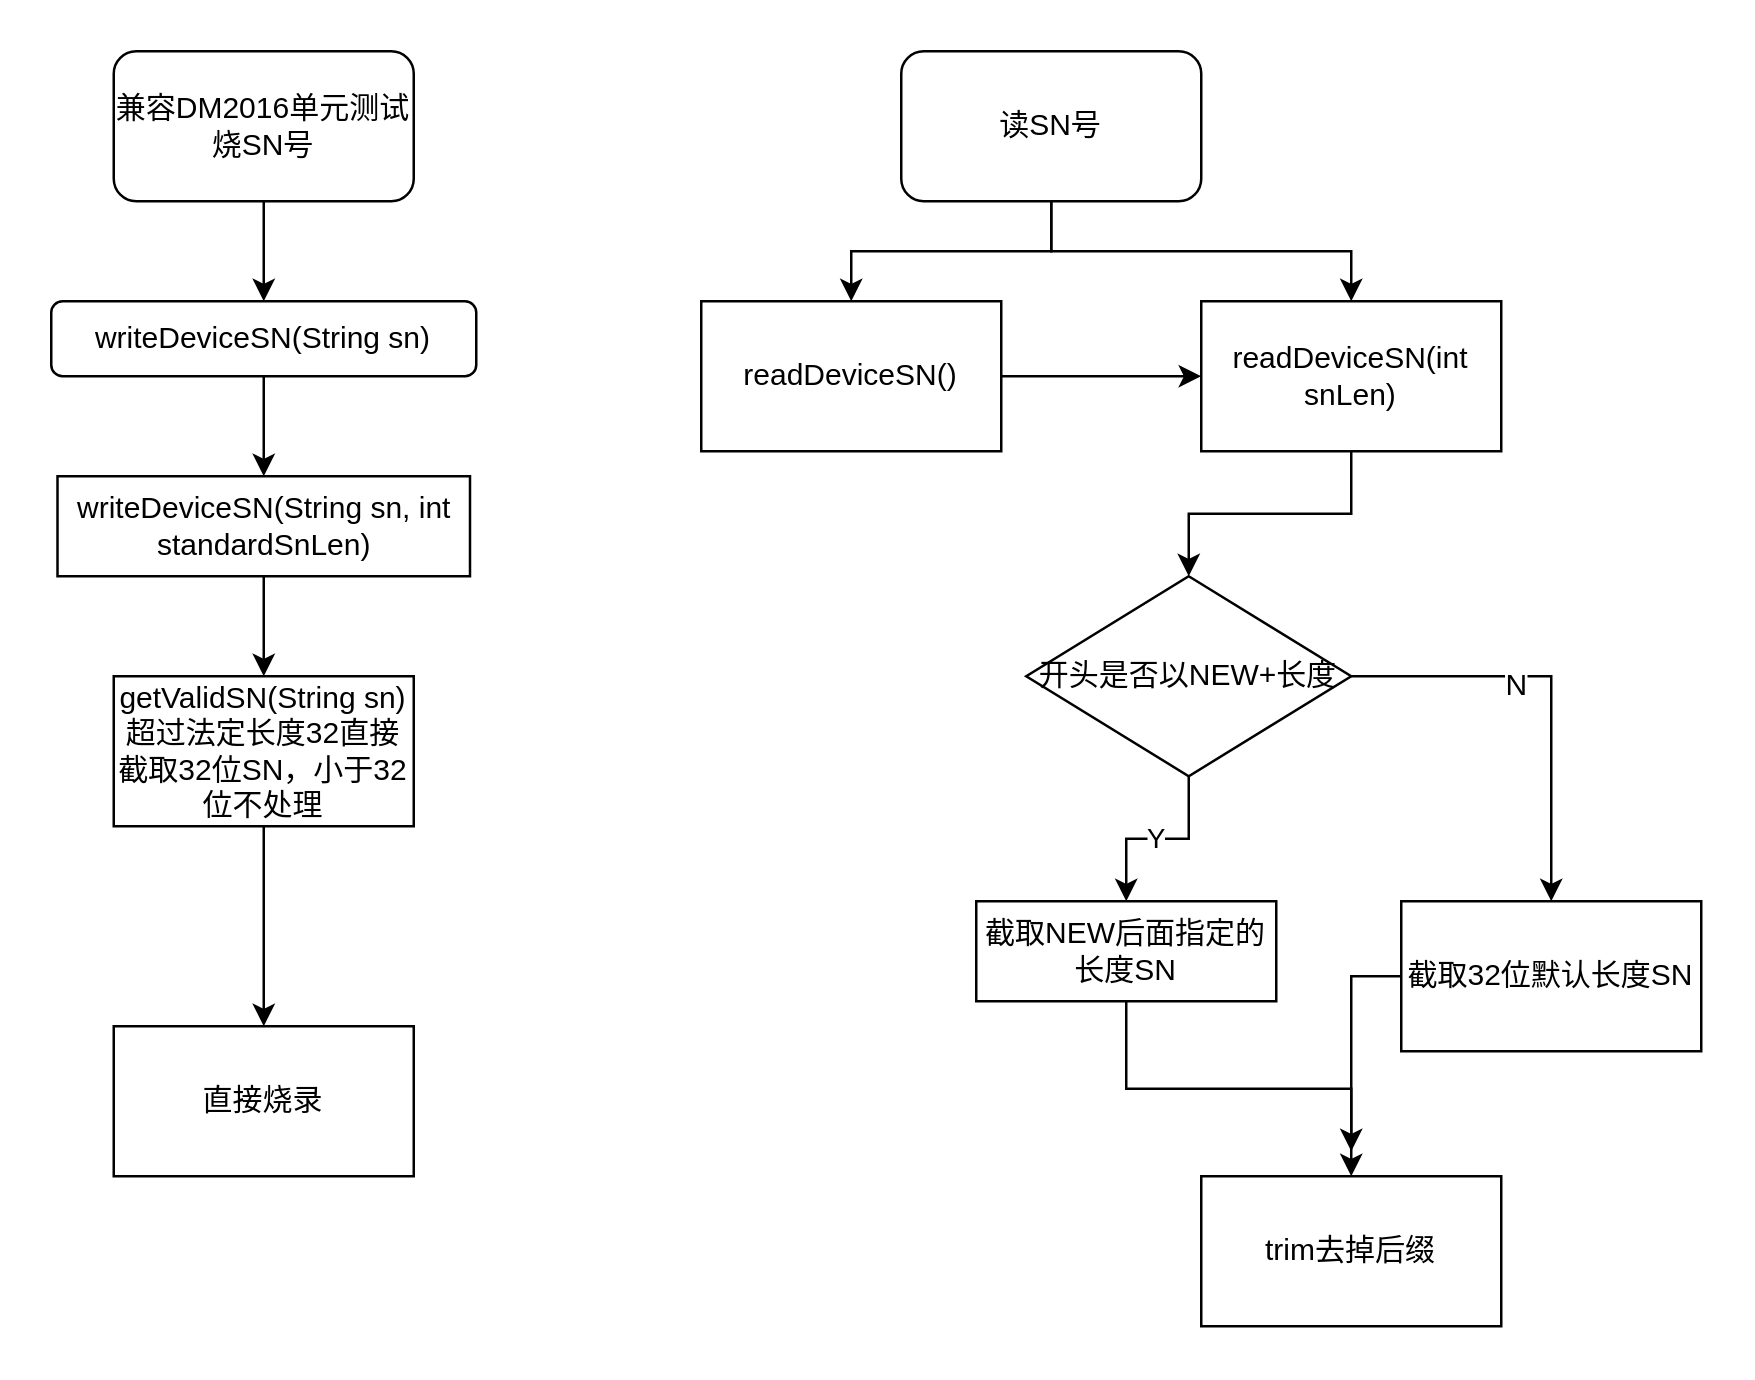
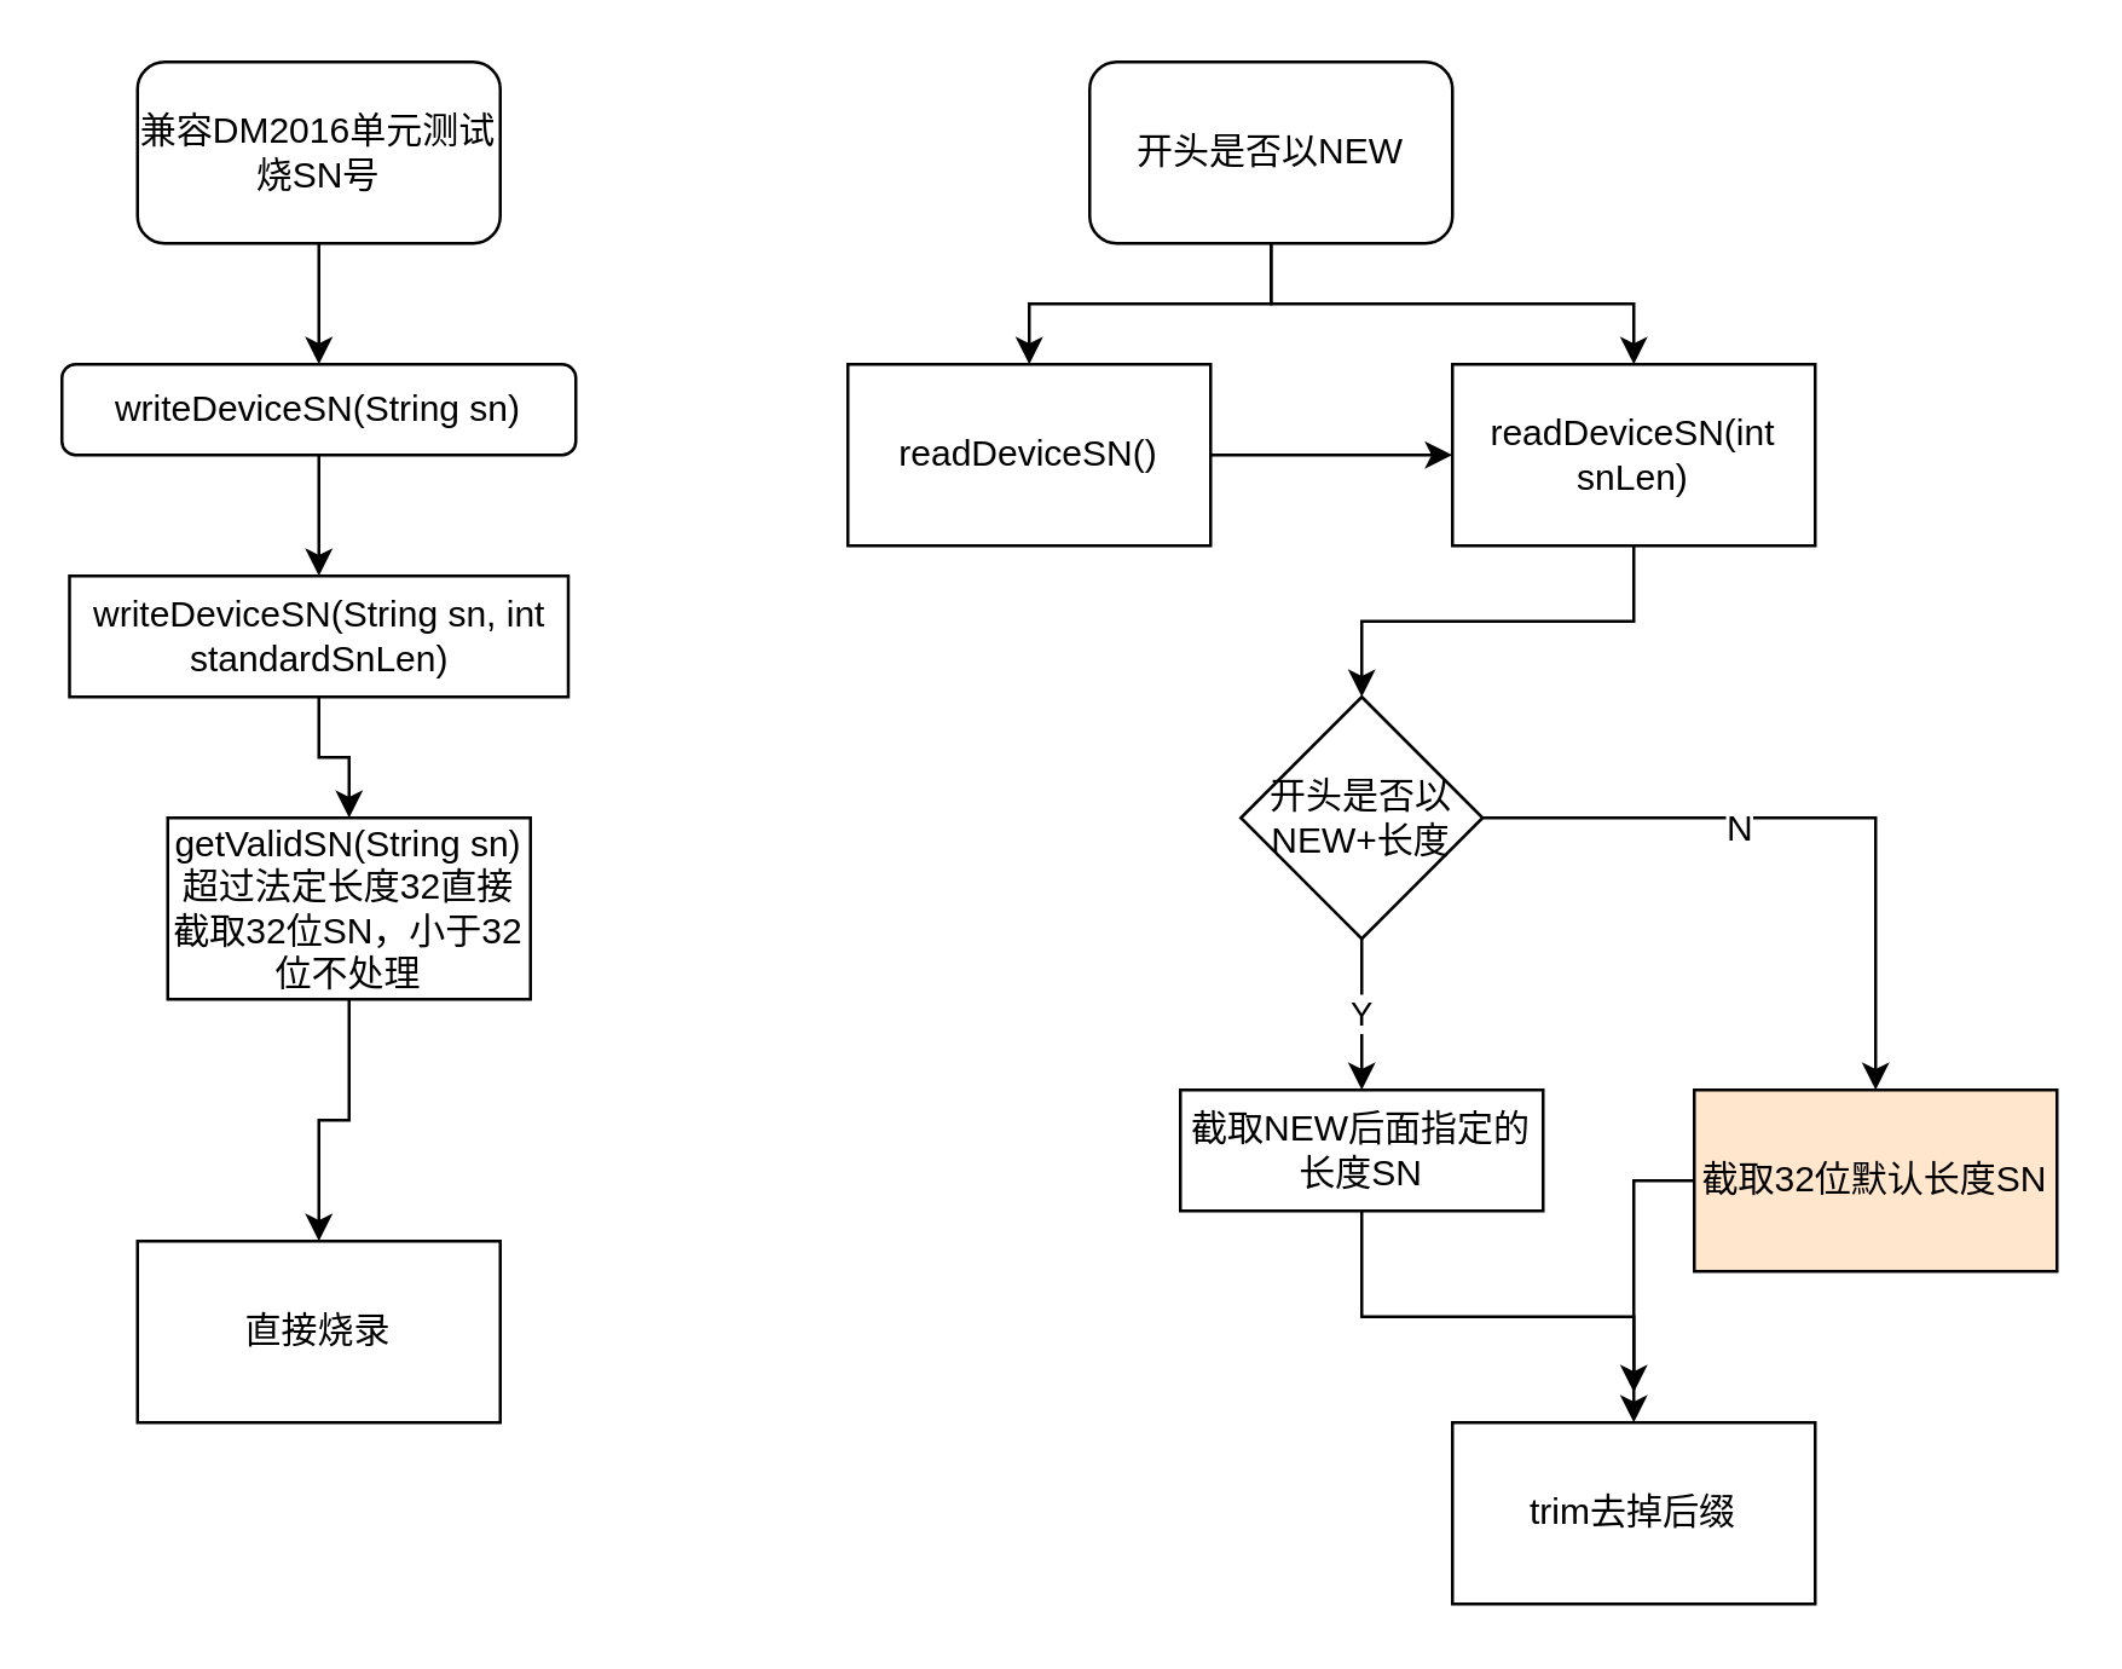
- <mxCell id="13" value="读SN号" style="rounded=1;whiteSpace=wrap;html=1;" vertex="1" parent="1"><mxGeometry x="360" y="20" width="120" height="60" as="geometry" /></mxCell>
+ <mxCell id="13" value="开头是否以NEW" style="rounded=1;whiteSpace=wrap;html=1;" vertex="1" parent="1"><mxGeometry x="360" y="20" width="120" height="60" as="geometry" /></mxCell>
- <mxCell id="21" value="开头是否以NEW+长度" style="rhombus;whiteSpace=wrap;html=1;" vertex="1" parent="1"><mxGeometry x="410" y="230" width="130" height="80" as="geometry" /></mxCell>
+ <mxCell id="21" value="开头是否以NEW+长度" style="rhombus;whiteSpace=wrap;html=1;" vertex="1" parent="1"><mxGeometry x="410" y="230" width="80" height="80" as="geometry" /></mxCell>
- <mxCell id="7" value="getValidSN(String sn)&lt;br&gt;超过法定长度32直接截取32位SN，小于32位不处理" style="rounded=0;whiteSpace=wrap;html=1;" vertex="1" parent="1"><mxGeometry x="45" y="270" width="120" height="60" as="geometry" /></mxCell>
+ <mxCell id="7" value="getValidSN(String sn)&lt;br&gt;超过法定长度32直接截取32位SN，小于32位不处理" style="rounded=0;whiteSpace=wrap;html=1;" vertex="1" parent="1"><mxGeometry x="55" y="270" width="120" height="60" as="geometry" /></mxCell>
- <mxCell id="25" value="截取32位默认长度SN" style="rounded=0;whiteSpace=wrap;html=1;" vertex="1" parent="1"><mxGeometry x="560" y="360" width="120" height="60" as="geometry" /></mxCell>
+ <mxCell id="25" value="截取32位默认长度SN" style="rounded=0;whiteSpace=wrap;html=1;fillColor=#ffe6cc;" vertex="1" parent="1"><mxGeometry x="560" y="360" width="120" height="60" as="geometry" /></mxCell>
